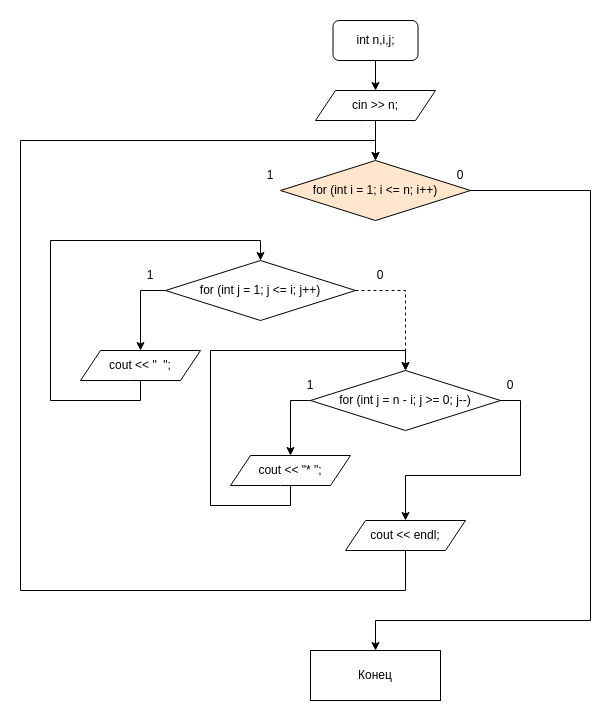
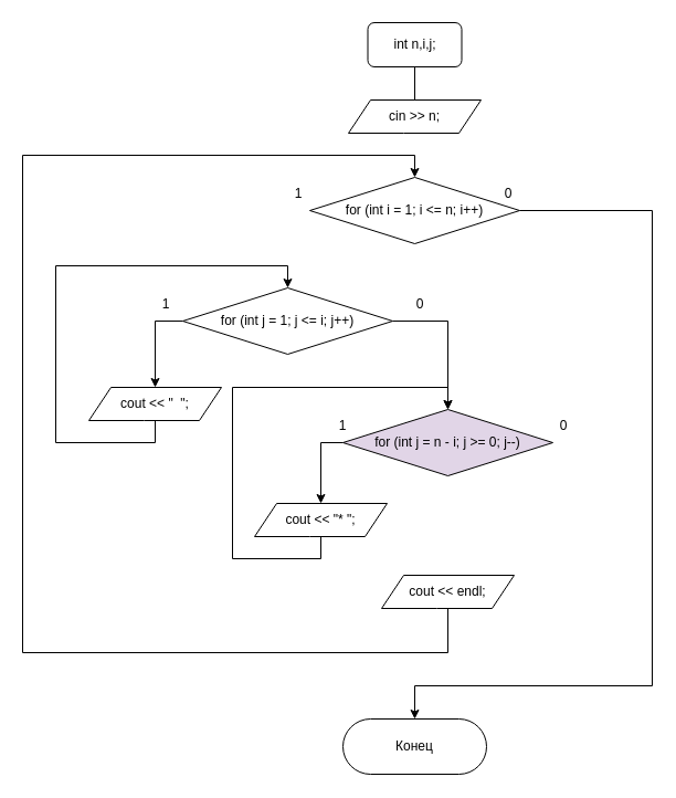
- <mxCell id="2" style="edgeStyle=orthogonalEdgeStyle;rounded=0;orthogonalLoop=1;jettySize=auto;html=1;exitX=0.5;exitY=1;exitDx=0;exitDy=0;entryX=0.5;entryY=0;entryDx=0;entryDy=0;" parent="1" source="3" target="7" edge="1"><mxGeometry relative="1" as="geometry" /></mxCell>
+ <mxCell id="2" style="edgeStyle=orthogonalEdgeStyle;rounded=0;orthogonalLoop=1;jettySize=auto;html=1;exitX=0.5;exitY=1;exitDx=0;exitDy=0;entryX=0.5;entryY=0;entryDx=0;entryDy=0;endArrow=none;" parent="1" source="3" target="7" edge="1"><mxGeometry relative="1" as="geometry" /></mxCell>
- <mxCell id="6" style="edgeStyle=orthogonalEdgeStyle;rounded=0;orthogonalLoop=1;jettySize=auto;html=1;exitX=0.5;exitY=1;exitDx=0;exitDy=0;entryX=0.5;entryY=0;entryDx=0;entryDy=0;" parent="1" source="7" target="5" edge="1"><mxGeometry relative="1" as="geometry" /></mxCell>
- <mxCell id="5" value="for (int i = 1; i &amp;lt;= n; i++)" style="rhombus;whiteSpace=wrap;html=1;rounded=1;arcSize=0;fillColor=#ffe6cc;" parent="1" vertex="1"><mxGeometry x="280" y="160" width="190" height="60" as="geometry" /></mxCell>
+ <mxCell id="5" value="for (int i = 1; i &amp;lt;= n; i++)" style="rhombus;whiteSpace=wrap;html=1;rounded=1;arcSize=0;" parent="1" vertex="1"><mxGeometry x="280" y="160" width="190" height="60" as="geometry" /></mxCell>
- <mxCell id="10" style="edgeStyle=orthogonalEdgeStyle;rounded=0;orthogonalLoop=1;jettySize=auto;html=1;exitX=1;exitY=0.5;exitDx=0;exitDy=0;entryX=0.5;entryY=0;entryDx=0;entryDy=0;dashed=1;" edge="1" parent="1" source="11" target="16"><mxGeometry relative="1" as="geometry" /></mxCell>
+ <mxCell id="10" style="edgeStyle=orthogonalEdgeStyle;rounded=0;orthogonalLoop=1;jettySize=auto;html=1;exitX=1;exitY=0.5;exitDx=0;exitDy=0;entryX=0.5;entryY=0;entryDx=0;entryDy=0;" edge="1" parent="1" source="11" target="16"><mxGeometry relative="1" as="geometry" /></mxCell>
- <mxCell id="16" value="for (int j = n - i; j &amp;gt;= 0; j--)" style="rhombus;whiteSpace=wrap;html=1;rounded=1;arcSize=0;" vertex="1" parent="1"><mxGeometry x="310" y="370" width="190" height="60" as="geometry" /></mxCell>
+ <mxCell id="16" value="for (int j = n - i; j &amp;gt;= 0; j--)" style="rhombus;whiteSpace=wrap;html=1;rounded=1;arcSize=0;fillColor=#e1d5e7;" vertex="1" parent="1"><mxGeometry x="310" y="370" width="190" height="60" as="geometry" /></mxCell>
- <mxCell id="15" style="edgeStyle=orthogonalEdgeStyle;rounded=0;orthogonalLoop=1;jettySize=auto;html=1;exitX=1;exitY=0.5;exitDx=0;exitDy=0;entryX=0.5;entryY=0;entryDx=0;entryDy=0;" edge="1" parent="1" source="16" target="20"><mxGeometry relative="1" as="geometry" /></mxCell>
- <mxCell id="8" value="Конец" style="whiteSpace=wrap;html=1;arcSize=50;rounded=0;" parent="1" vertex="1"><mxGeometry x="310" y="650" width="130" height="50" as="geometry" /></mxCell>
+ <mxCell id="8" value="Конец" style="rounded=1;whiteSpace=wrap;html=1;arcSize=50;" parent="1" vertex="1"><mxGeometry x="310" y="650" width="130" height="50" as="geometry" /></mxCell>
